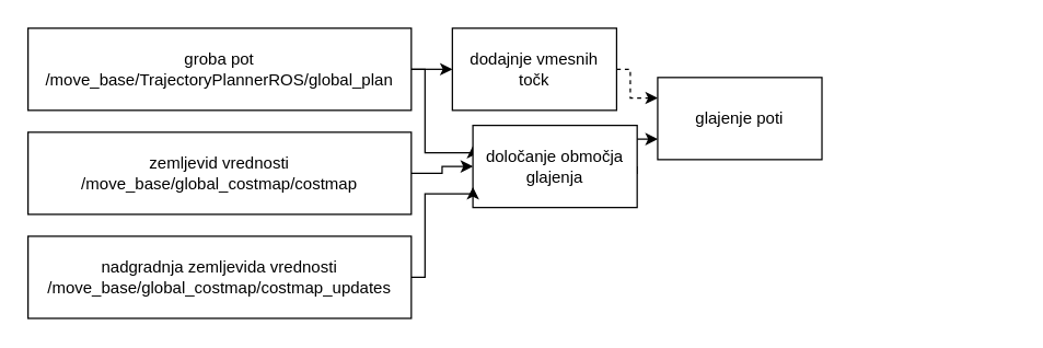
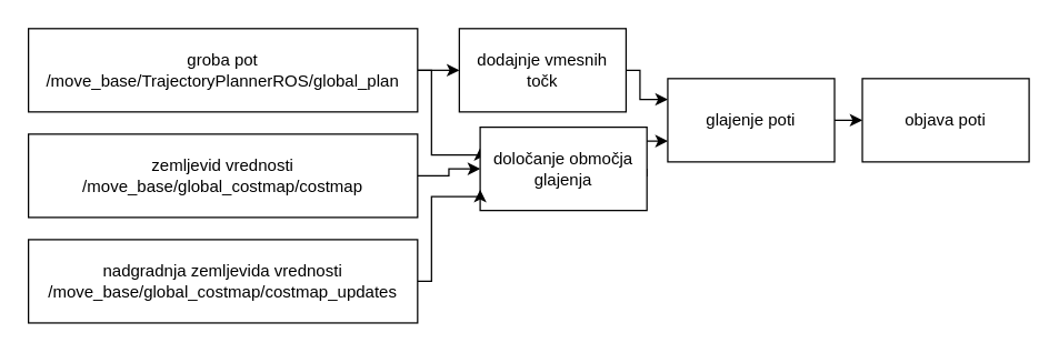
- <mxCell id="7" style="edgeStyle=orthogonalEdgeStyle;rounded=0;orthogonalLoop=1;jettySize=auto;html=1;exitX=1;exitY=0.5;exitDx=0;exitDy=0;entryX=0;entryY=0.25;entryDx=0;entryDy=0;dashed=1;" edge="1" parent="1" source="8" target="12"><mxGeometry relative="1" as="geometry"><Array as="points"><mxPoint x="460" y="50" /><mxPoint x="460" y="71" /></Array></mxGeometry></mxCell>
+ <mxCell id="7" style="edgeStyle=orthogonalEdgeStyle;rounded=0;orthogonalLoop=1;jettySize=auto;html=1;exitX=1;exitY=0.5;exitDx=0;exitDy=0;entryX=0;entryY=0.25;entryDx=0;entryDy=0;" edge="1" parent="1" source="8" target="12"><mxGeometry relative="1" as="geometry"><Array as="points"><mxPoint x="460" y="50" /><mxPoint x="460" y="71" /></Array></mxGeometry></mxCell>
+ <mxCell id="11" style="edgeStyle=orthogonalEdgeStyle;rounded=0;orthogonalLoop=1;jettySize=auto;html=1;exitX=1;exitY=0.5;exitDx=0;exitDy=0;entryX=0;entryY=0.5;entryDx=0;entryDy=0;" edge="1" parent="1" source="12" target="13"><mxGeometry relative="1" as="geometry" /></mxCell>
+ <mxCell id="13" value="objava poti" style="rounded=0;whiteSpace=wrap;html=1;" vertex="1" parent="1"><mxGeometry x="620" y="56" width="120" height="60" as="geometry" /></mxCell>
